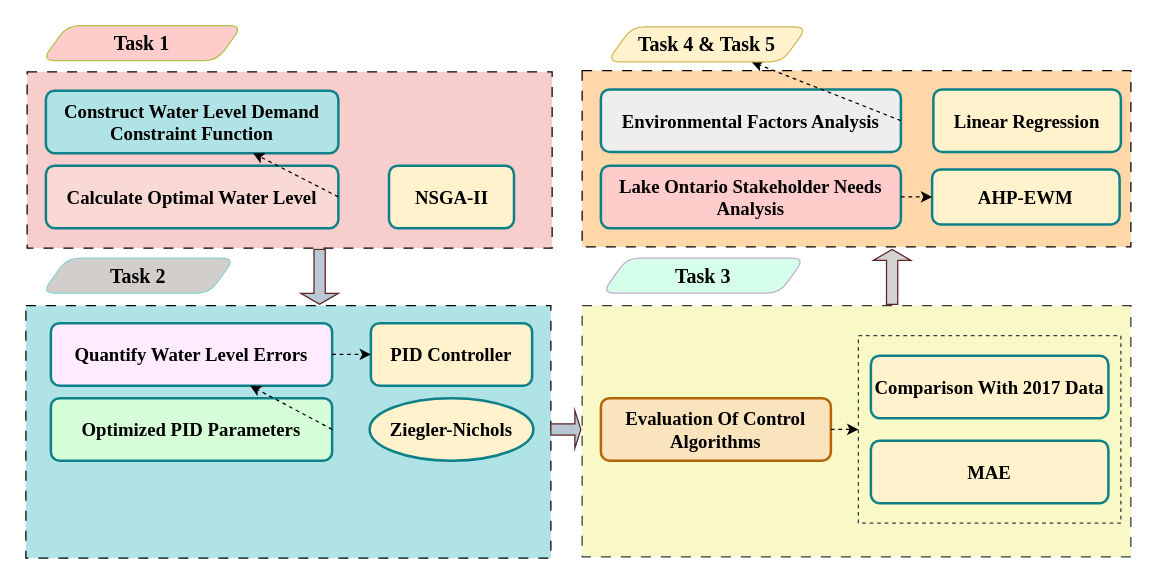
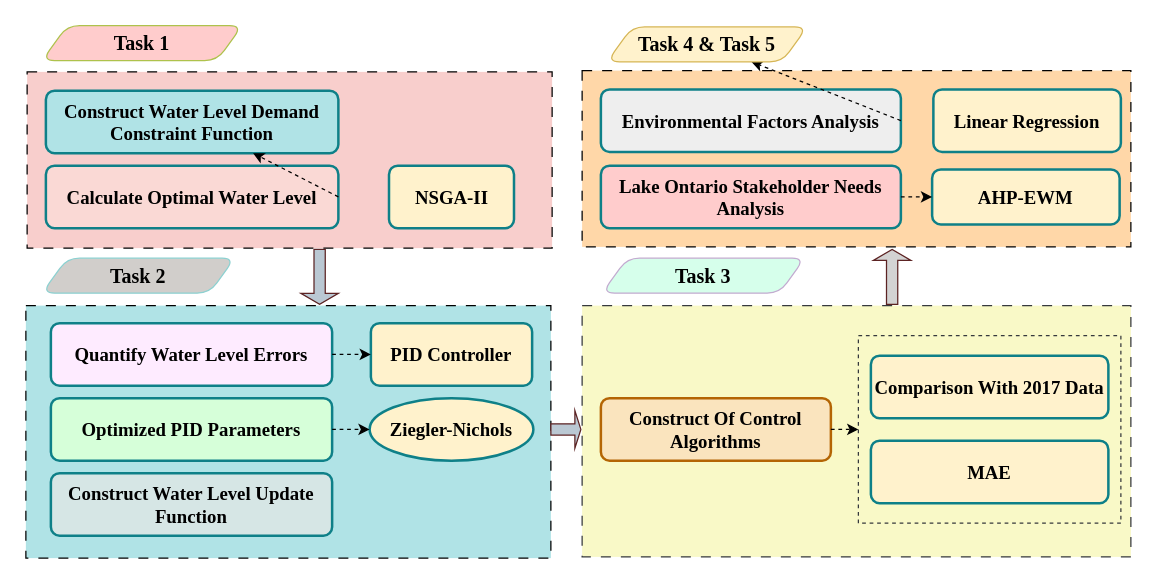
- <mxCell id="19" value="" style="endArrow=classic;html=1;rounded=0;exitX=1;exitY=0.5;exitDx=0;exitDy=0;dashed=1;" edge="1" parent="1" source="10" target="8"><mxGeometry width="50" height="50" relative="1" as="geometry"><mxPoint x="275" y="293" as="sourcePoint" /><mxPoint x="304" y="293" as="targetPoint" /></mxGeometry></mxCell>
+ <mxCell id="19" value="" style="endArrow=classic;html=1;rounded=0;exitX=1;exitY=0.5;exitDx=0;exitDy=0;entryX=0;entryY=0.5;entryDx=0;entryDy=0;dashed=1;" edge="1" parent="1" source="10" target="18"><mxGeometry width="50" height="50" relative="1" as="geometry"><mxPoint x="275" y="293" as="sourcePoint" /><mxPoint x="304" y="293" as="targetPoint" /></mxGeometry></mxCell>
- <mxCell id="11" value="Evaluation Of Control Algorithms" style="rounded=1;whiteSpace=wrap;html=1;absoluteArcSize=1;arcSize=14;strokeWidth=2;fillColor=#FAE4BE;strokeColor=#b46504;fontFamily=Times New Roman;fontStyle=1;fontSize=15;" vertex="1" parent="1"><mxGeometry x="480" y="318" width="184" height="50" as="geometry" /></mxCell>
+ <mxCell id="11" value="Construct Of Control Algorithms" style="rounded=1;whiteSpace=wrap;html=1;absoluteArcSize=1;arcSize=14;strokeWidth=2;fillColor=#FAE4BE;strokeColor=#b46504;fontFamily=Times New Roman;fontStyle=1;fontSize=15;" vertex="1" parent="1"><mxGeometry x="480" y="318" width="184" height="50" as="geometry" /></mxCell>
+ <mxCell id="9" value="Construct Water Level Update Function" style="rounded=1;whiteSpace=wrap;html=1;absoluteArcSize=1;arcSize=14;strokeWidth=2;fillColor=#D6E6E5;strokeColor=#0E8088;fontFamily=Times New Roman;fontStyle=1;fontSize=15;" vertex="1" parent="1"><mxGeometry x="40" y="378" width="225" height="50" as="geometry" /></mxCell>
